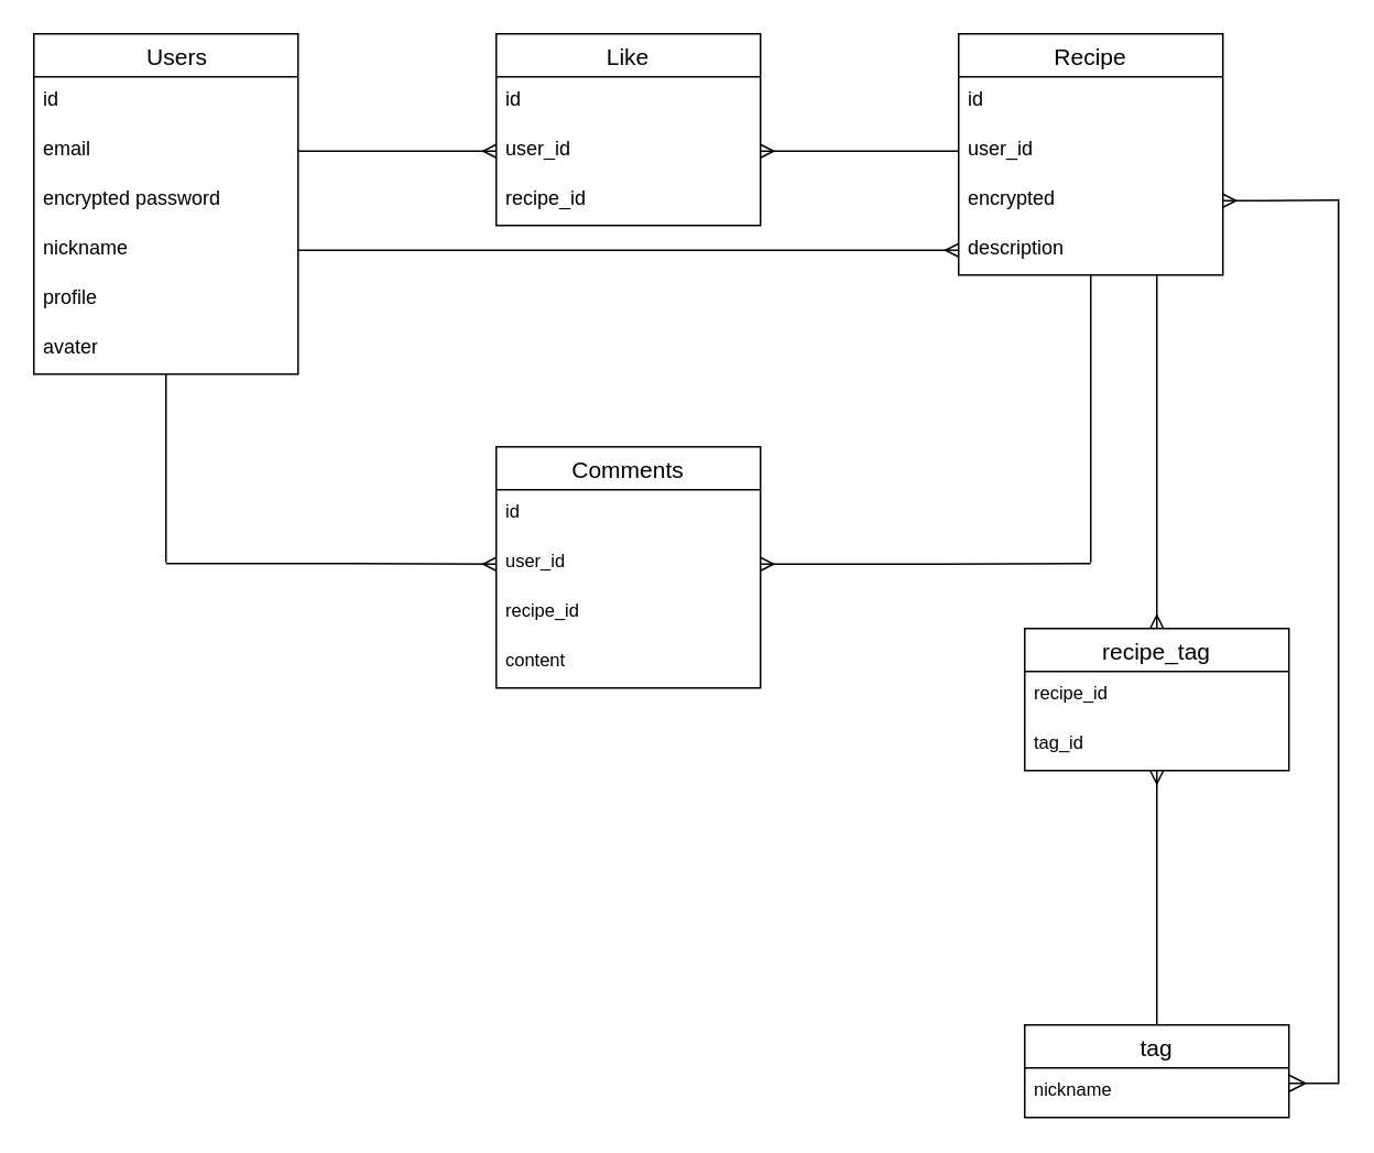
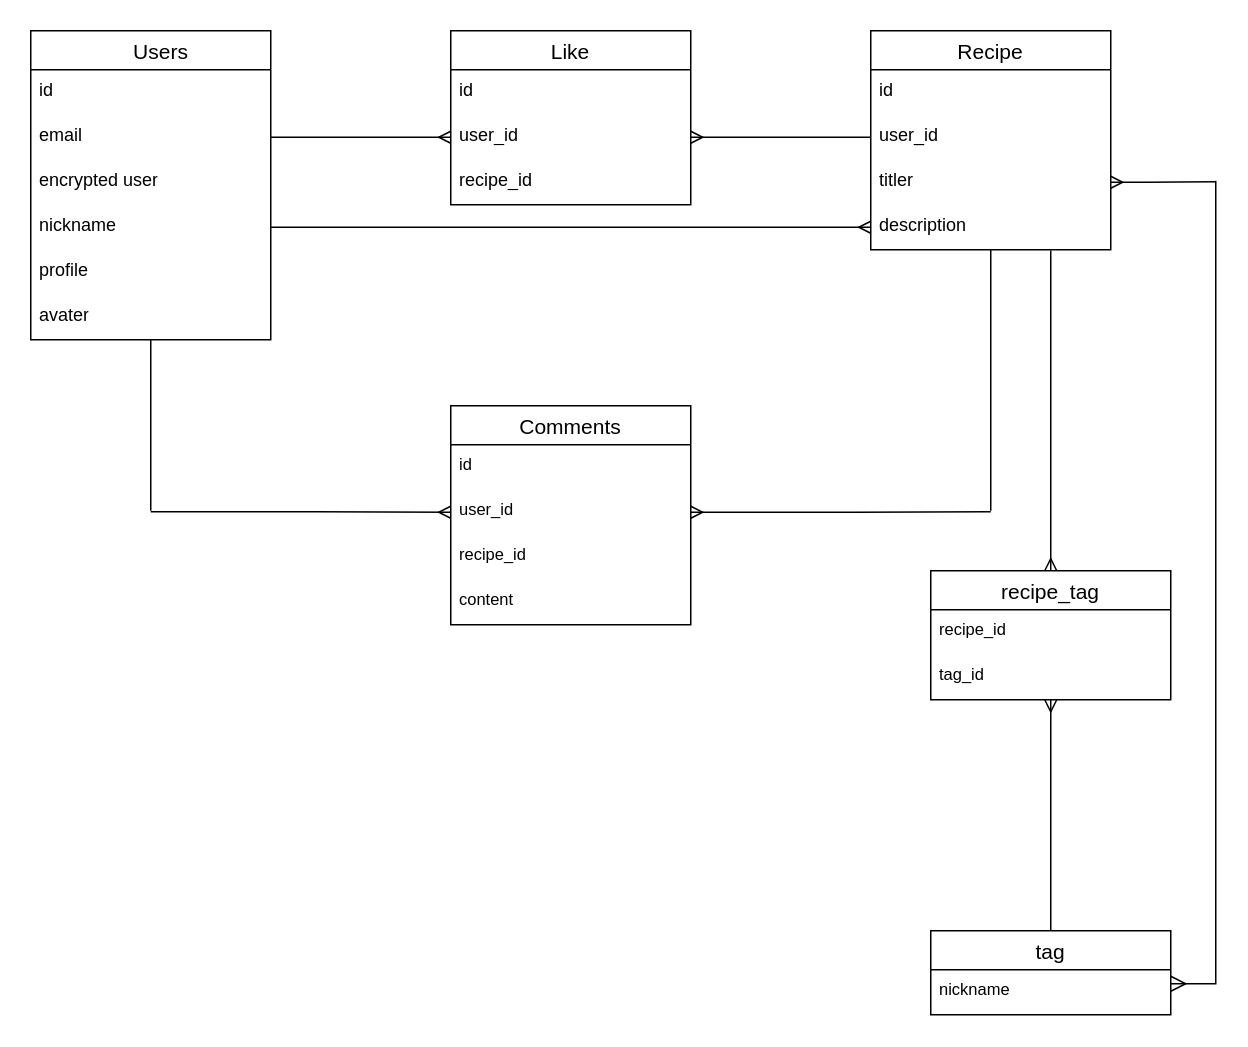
- <mxCell id="6" value="&lt;div&gt;encrypted password&lt;/div&gt;" style="text;strokeColor=none;fillColor=none;spacingLeft=4;spacingRight=4;overflow=hidden;rotatable=0;points=[[0,0.5],[1,0.5]];portConstraint=eastwest;fontSize=12;whiteSpace=wrap;html=1;" vertex="1" parent="3"><mxGeometry y="86" width="160" height="30" as="geometry" /></mxCell>
+ <mxCell id="6" value="&lt;div&gt;encrypted user&lt;/div&gt;" style="text;strokeColor=none;fillColor=none;spacingLeft=4;spacingRight=4;overflow=hidden;rotatable=0;points=[[0,0.5],[1,0.5]];portConstraint=eastwest;fontSize=12;whiteSpace=wrap;html=1;" vertex="1" parent="3"><mxGeometry y="86" width="160" height="30" as="geometry" /></mxCell>
- <mxCell id="19" value="&lt;div&gt;encrypted&lt;/div&gt;" style="text;strokeColor=none;fillColor=none;spacingLeft=4;spacingRight=4;overflow=hidden;rotatable=0;points=[[0,0.5],[1,0.5]];portConstraint=eastwest;fontSize=12;whiteSpace=wrap;html=1;" vertex="1" parent="15"><mxGeometry y="86" width="160" height="30" as="geometry" /></mxCell>
+ <mxCell id="19" value="&lt;div&gt;titler&lt;/div&gt;" style="text;strokeColor=none;fillColor=none;spacingLeft=4;spacingRight=4;overflow=hidden;rotatable=0;points=[[0,0.5],[1,0.5]];portConstraint=eastwest;fontSize=12;whiteSpace=wrap;html=1;" vertex="1" parent="15"><mxGeometry y="86" width="160" height="30" as="geometry" /></mxCell>
